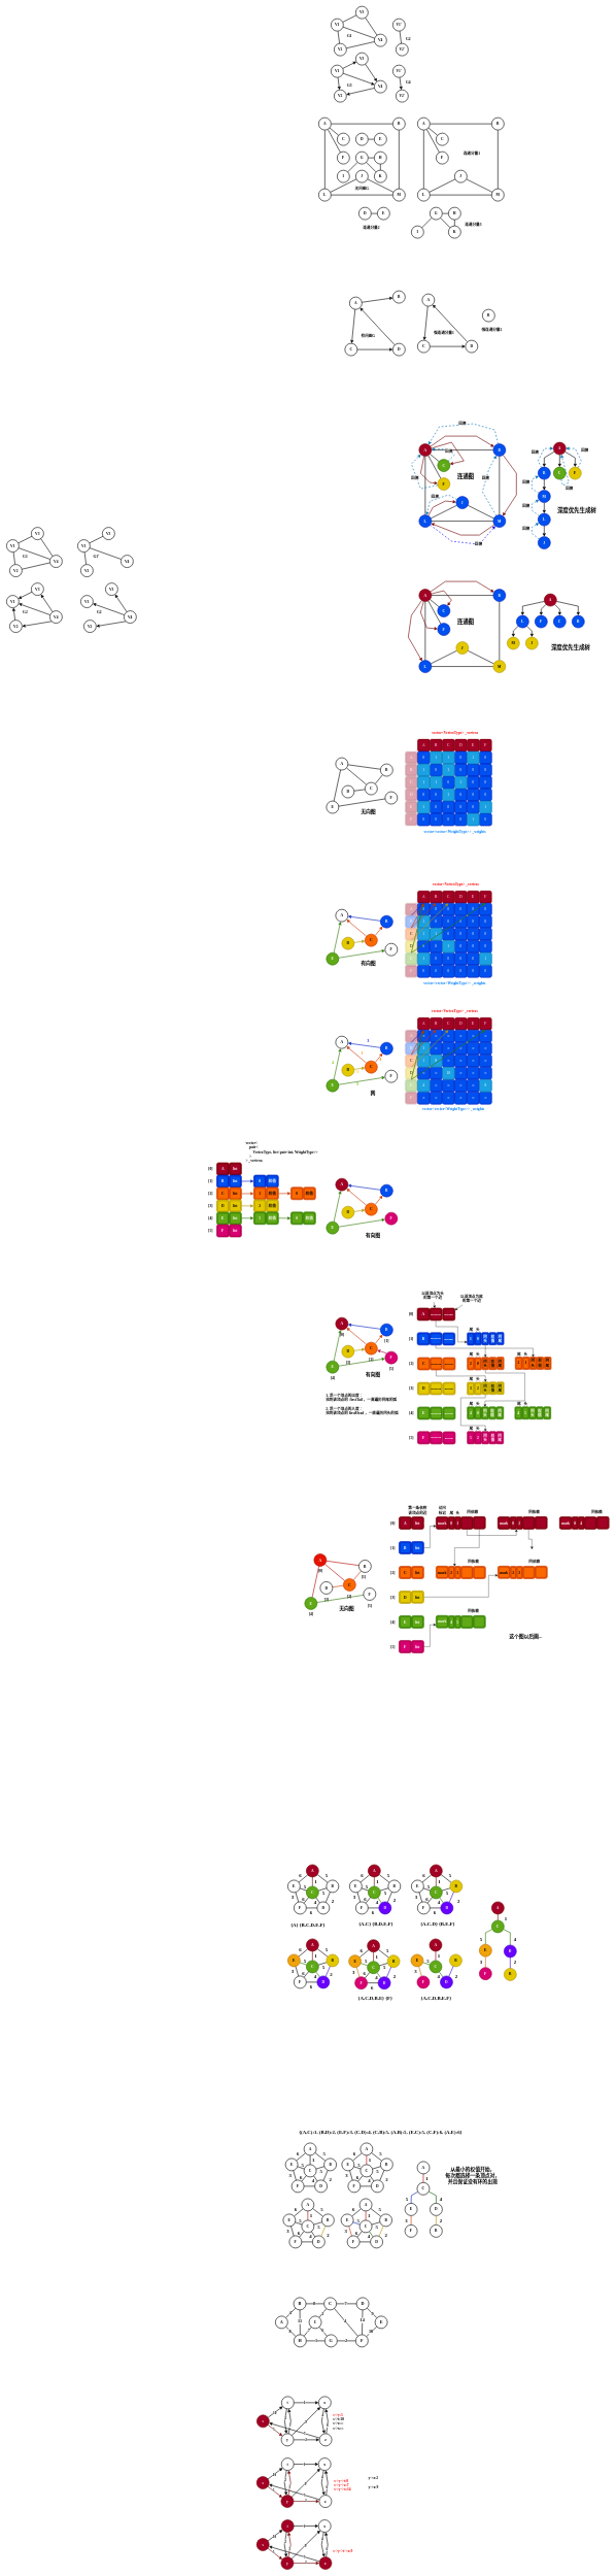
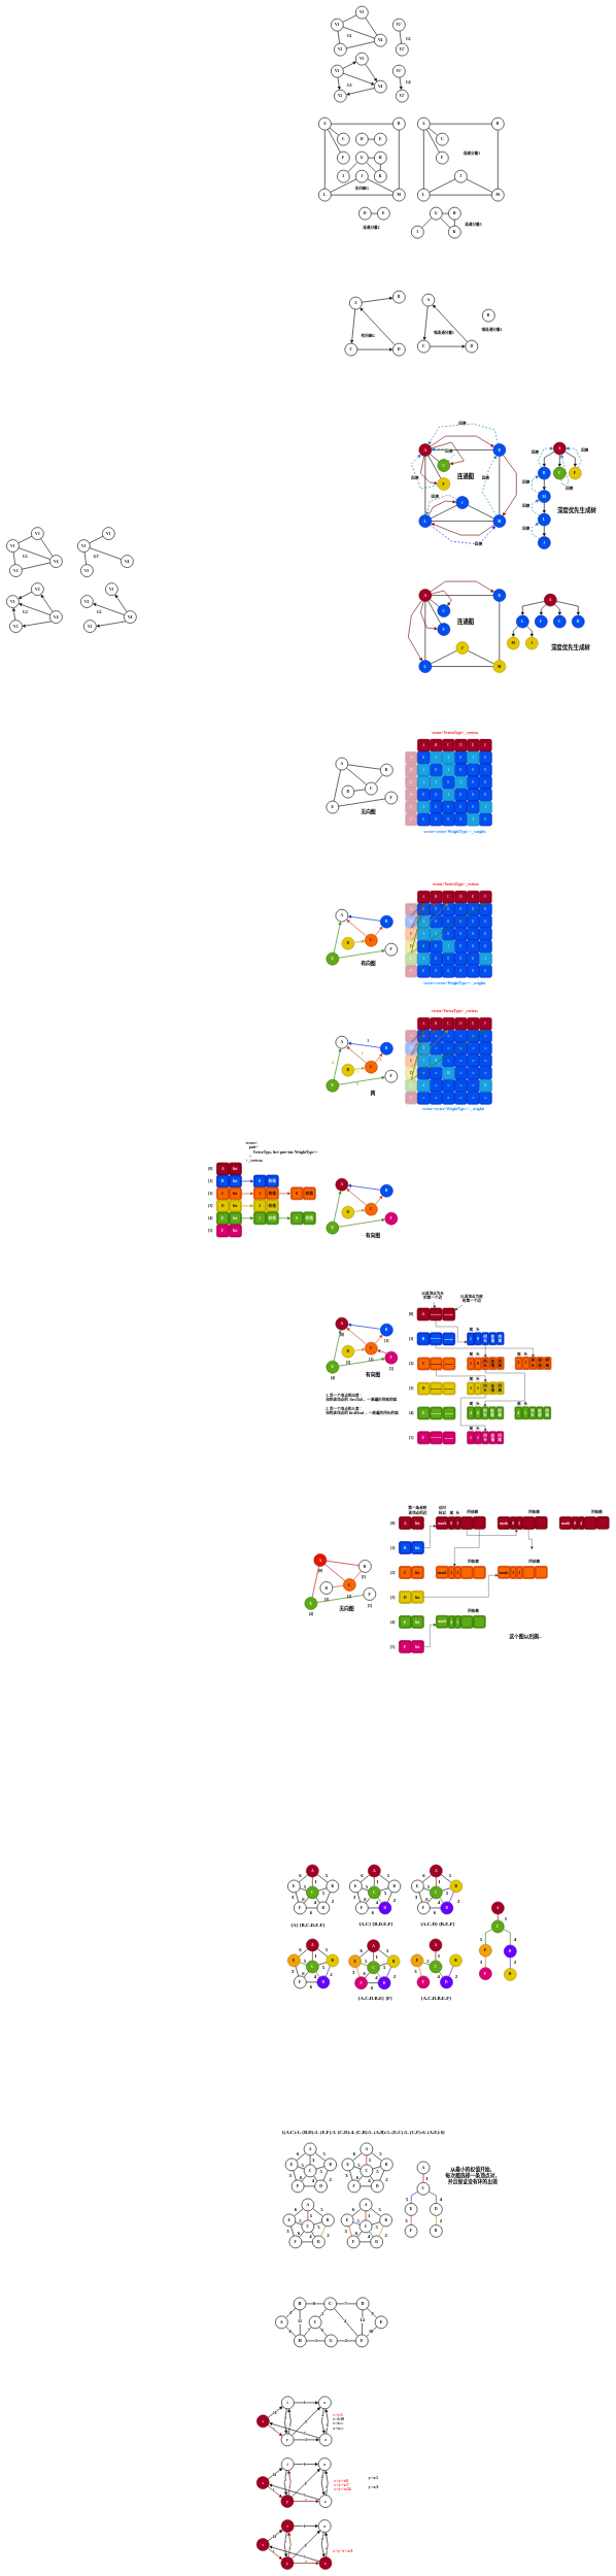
- <mxCell id="847" value="{(A,C):1, (B,D):2, (E,F):3, (C,D):4, (C,B):5, (A,B):5, (E,C):5, (C,F):6, (A,E):6}" style="text;html=1;align=center;verticalAlign=middle;resizable=0;points=[];autosize=1;strokeColor=none;fillColor=none;fontFamily=Comic Sans MS;fontStyle=1;fontSize=16;" parent="1" vertex="1"><mxGeometry x="905" y="6880" width="650" height="30" as="geometry" /></mxCell>
+ <mxCell id="847" value="{(A,C):1, (B,D):2, (E,F):3, (C,D):4, (C,B):5, (A,B):5, (E,C):5, (C,F):6, (A,E):6}" style="text;html=1;align=center;verticalAlign=middle;resizable=0;points=[];autosize=1;strokeColor=none;fillColor=none;fontFamily=Comic Sans MS;fontStyle=1;fontSize=16;" parent="1" vertex="1"><mxGeometry x="850" y="6880" width="650" height="30" as="geometry" /></mxCell>
